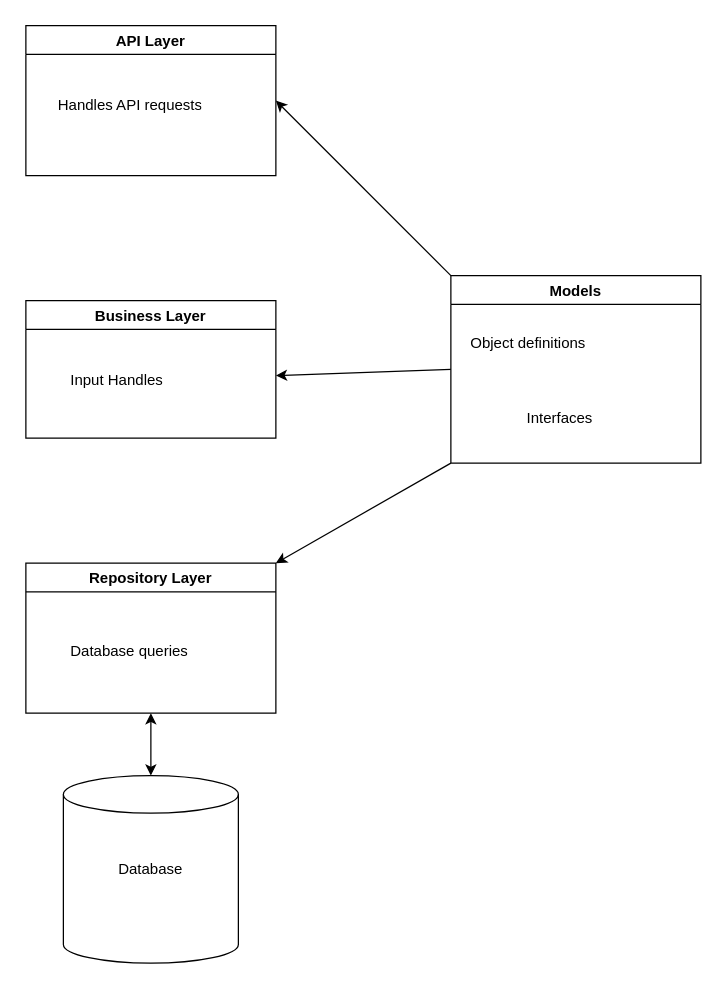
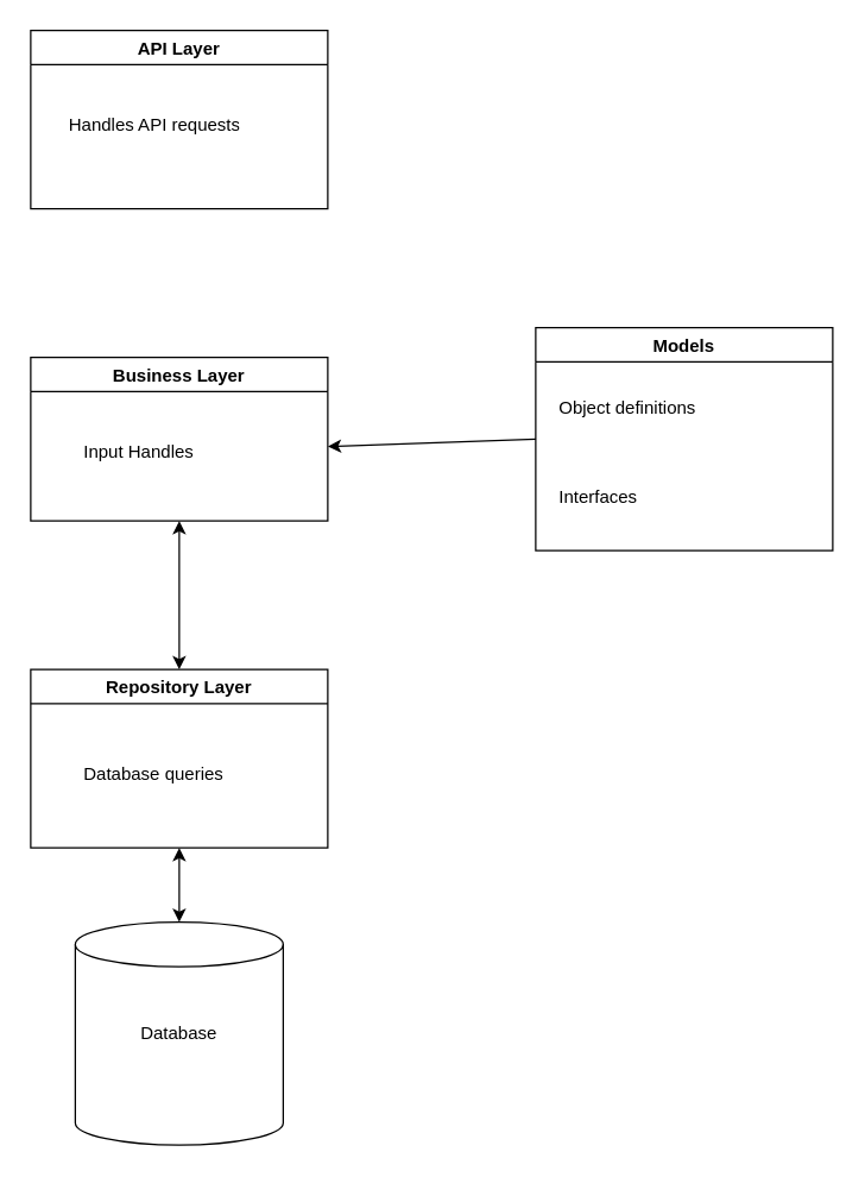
- <mxCell id="14" value="" style="endArrow=classic;html=1;rounded=0;exitX=0;exitY=0;exitDx=0;exitDy=0;entryX=1;entryY=0.5;entryDx=0;entryDy=0;" edge="1" parent="1" source="6" target="9"><mxGeometry width="50" height="50" relative="1" as="geometry"><mxPoint x="320" y="150" as="sourcePoint" /><mxPoint x="370" y="100" as="targetPoint" /></mxGeometry></mxCell>
- <mxCell id="8" value="Interfaces" style="text;strokeColor=none;fillColor=none;align=left;verticalAlign=top;spacingLeft=4;spacingRight=4;overflow=hidden;rotatable=0;points=[[0,0.5],[1,0.5]];portConstraint=eastwest;whiteSpace=wrap;html=1;" vertex="1" parent="6"><mxGeometry x="55" y="100" width="140" height="26" as="geometry" /></mxCell>
+ <mxCell id="8" value="Interfaces" style="text;strokeColor=none;fillColor=none;align=left;verticalAlign=top;spacingLeft=4;spacingRight=4;overflow=hidden;rotatable=0;points=[[0,0.5],[1,0.5]];portConstraint=eastwest;whiteSpace=wrap;html=1;" vertex="1" parent="6"><mxGeometry x="10" y="100" width="140" height="26" as="geometry" /></mxCell>
+ <mxCell id="11" value="" style="endArrow=classic;startArrow=classic;html=1;rounded=0;entryX=0.5;entryY=1;entryDx=0;entryDy=0;exitX=0.5;exitY=0;exitDx=0;exitDy=0;" edge="1" parent="1" source="4" target="2"><mxGeometry width="50" height="50" relative="1" as="geometry"><mxPoint x="120" y="430" as="sourcePoint" /><mxPoint x="170" y="380" as="targetPoint" /></mxGeometry></mxCell>
- <mxCell id="13" value="" style="endArrow=classic;html=1;rounded=0;exitX=0;exitY=1;exitDx=0;exitDy=0;entryX=1;entryY=0;entryDx=0;entryDy=0;" edge="1" parent="1" source="6" target="4"><mxGeometry width="50" height="50" relative="1" as="geometry"><mxPoint x="350" y="500" as="sourcePoint" /><mxPoint x="400" y="450" as="targetPoint" /></mxGeometry></mxCell>
